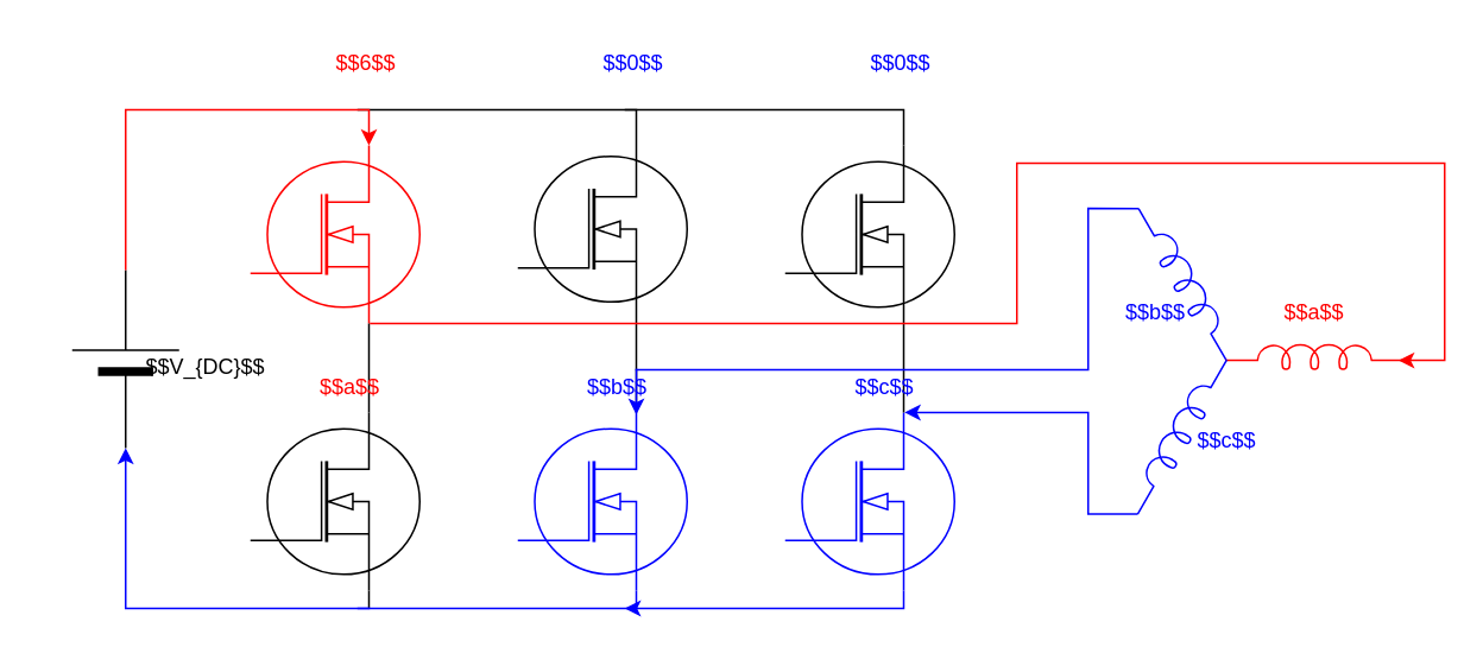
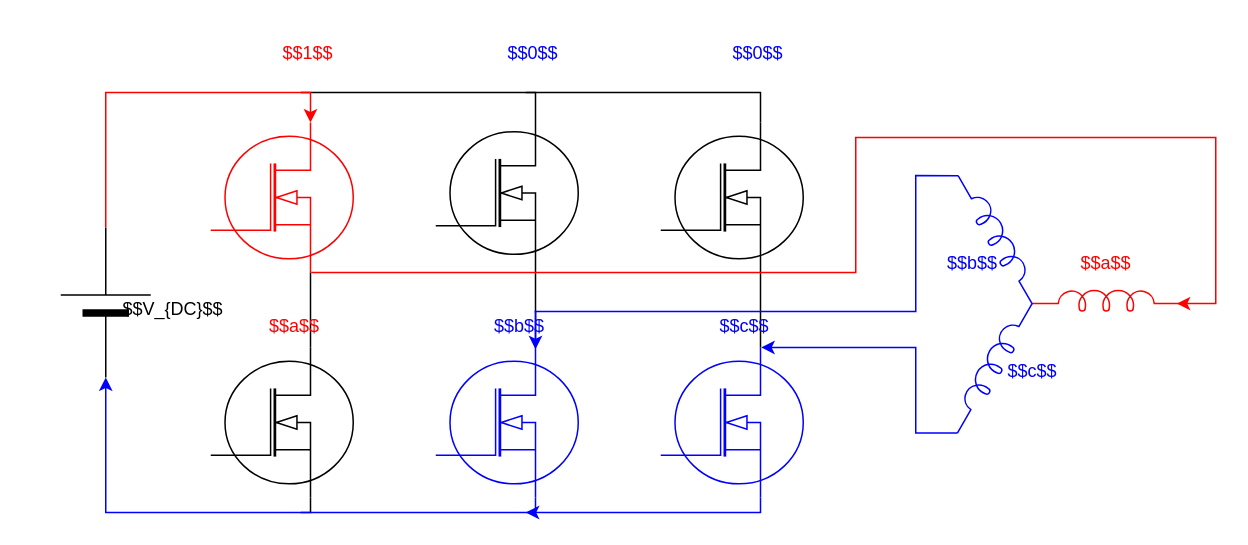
- <mxCell id="26" value="$$6$$" style="text;html=1;align=center;verticalAlign=middle;whiteSpace=wrap;rounded=0;fontColor=#ff0000;" vertex="1" parent="1"><mxGeometry x="175" y="20" width="60" height="30" as="geometry" /></mxCell>
+ <mxCell id="26" value="$$1$$" style="text;html=1;align=center;verticalAlign=middle;whiteSpace=wrap;rounded=0;fontColor=#ff0000;" vertex="1" parent="1"><mxGeometry x="175" y="20" width="60" height="30" as="geometry" /></mxCell>
